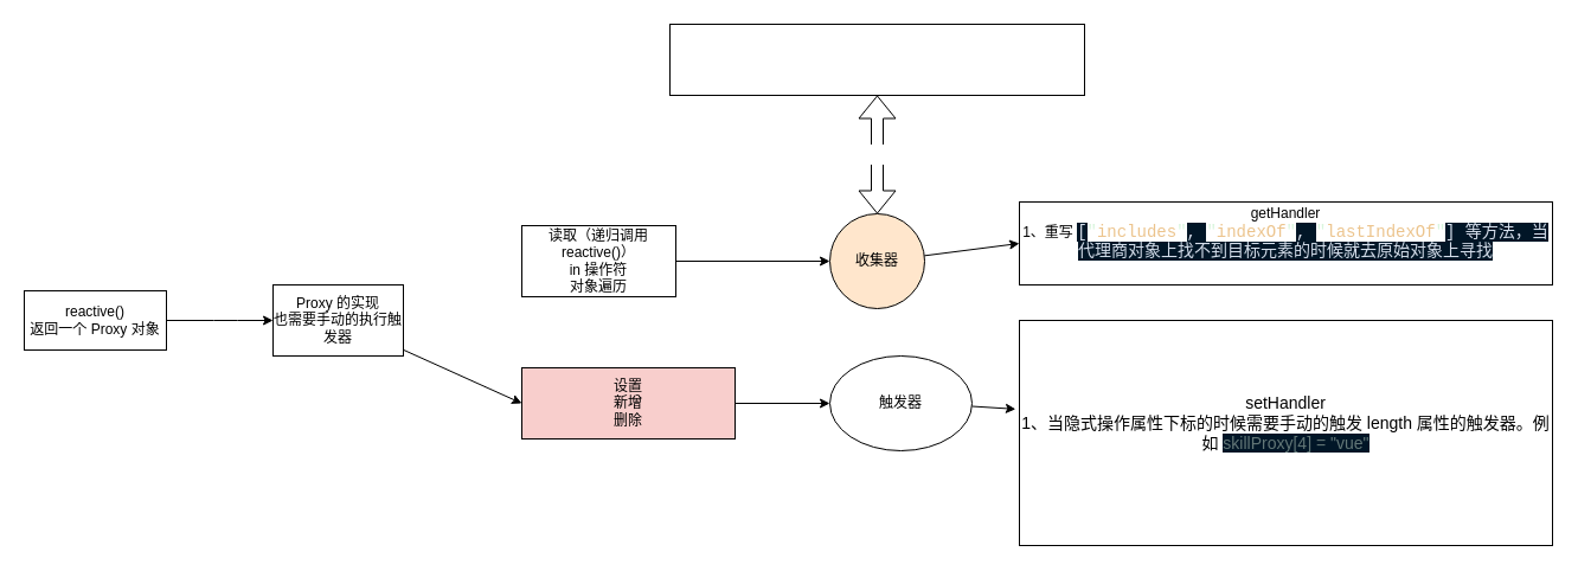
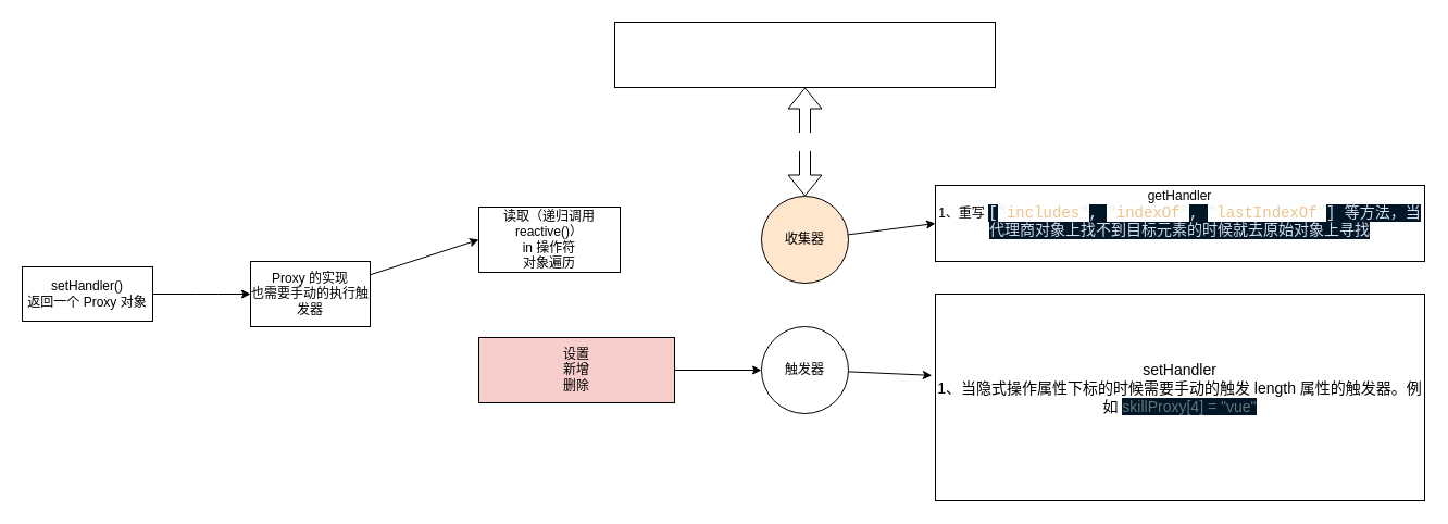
- <mxCell id="7" value="" style="edgeStyle=none;html=1;" parent="1" source="8" target="12" edge="1"><mxGeometry relative="1" as="geometry" /></mxCell>
+ <mxCell id="4" style="edgeStyle=none;html=1;entryX=0;entryY=0.5;entryDx=0;entryDy=0;" parent="1" source="6" target="8" edge="1"><mxGeometry relative="1" as="geometry" /></mxCell>
- <mxCell id="3" value="reactive()&lt;br&gt;返回一个 Proxy 对象" style="rounded=0;whiteSpace=wrap;html=1;" parent="1" vertex="1"><mxGeometry x="20" y="245" width="120" height="50" as="geometry" /></mxCell>
+ <mxCell id="3" value="setHandler()&lt;br&gt;返回一个 Proxy 对象" style="rounded=0;whiteSpace=wrap;html=1;" parent="1" vertex="1"><mxGeometry x="20" y="245" width="120" height="50" as="geometry" /></mxCell>
- <mxCell id="5" style="edgeStyle=none;html=1;entryX=0;entryY=0.5;entryDx=0;entryDy=0;" parent="1" source="6" target="10" edge="1"><mxGeometry relative="1" as="geometry" /></mxCell>
- <mxCell id="14" value="触发器" style="ellipse;whiteSpace=wrap;html=1;rounded=0;" parent="1" vertex="1"><mxGeometry x="700" y="300" width="120" height="80" as="geometry" /></mxCell>
+ <mxCell id="14" value="触发器" style="ellipse;whiteSpace=wrap;html=1;rounded=0;" parent="1" vertex="1"><mxGeometry x="700" y="300" width="80" height="80" as="geometry" /></mxCell>
